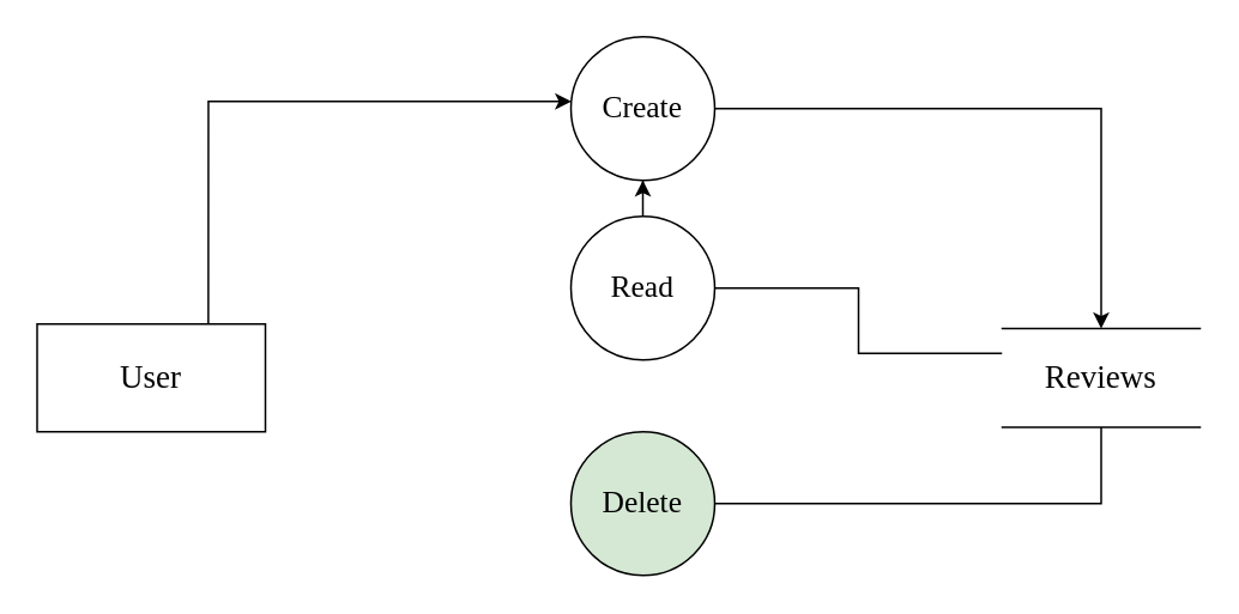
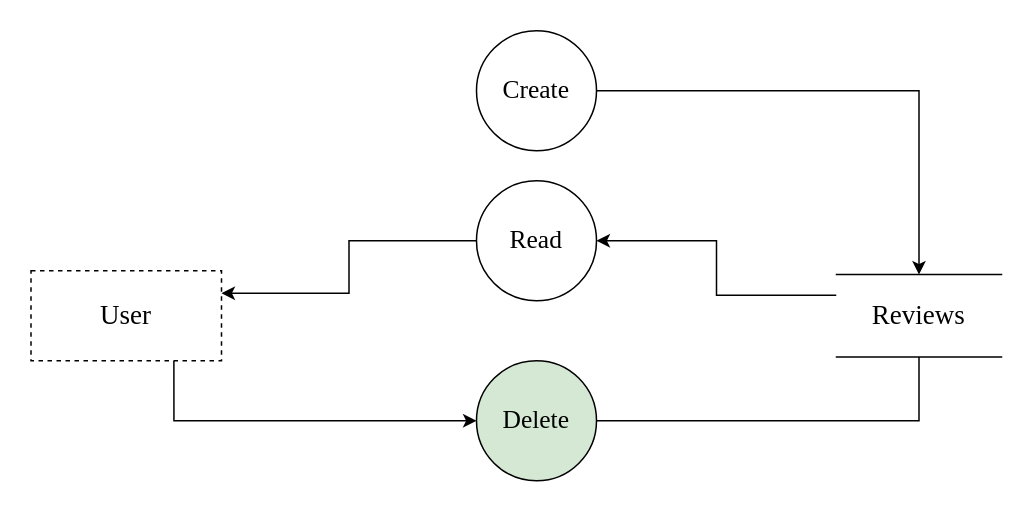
- <mxCell id="2" style="edgeStyle=orthogonalEdgeStyle;rounded=0;orthogonalLoop=1;jettySize=auto;html=1;exitX=0.75;exitY=0;exitDx=0;exitDy=0;endArrow=classic;endFill=1;fontFamily=Times New Roman;" edge="1" parent="1" source="4" target="10"><mxGeometry relative="1" as="geometry"><Array as="points"><mxPoint x="115" y="56" /></Array></mxGeometry></mxCell>
- <mxCell id="5" style="edgeStyle=orthogonalEdgeStyle;rounded=0;orthogonalLoop=1;jettySize=auto;html=1;fontFamily=Times New Roman;fontSize=14;endArrow=classic;endFill=1;elbow=vertical;" edge="1" parent="1" source="6" target="10"><mxGeometry relative="1" as="geometry" /></mxCell>
+ <mxCell id="5" style="edgeStyle=orthogonalEdgeStyle;rounded=0;orthogonalLoop=1;jettySize=auto;html=1;entryX=1;entryY=0.25;entryDx=0;entryDy=0;fontFamily=Times New Roman;fontSize=14;endArrow=classic;endFill=1;elbow=vertical;" edge="1" parent="1" source="6" target="4"><mxGeometry relative="1" as="geometry" /></mxCell>
- <mxCell id="7" style="edgeStyle=orthogonalEdgeStyle;rounded=0;orthogonalLoop=1;jettySize=auto;html=1;exitX=0;exitY=0.25;exitDx=0;exitDy=0;endArrow=none;endFill=1;fontFamily=Times New Roman;" edge="1" parent="1" source="8" target="6"><mxGeometry relative="1" as="geometry" /></mxCell>
+ <mxCell id="7" style="edgeStyle=orthogonalEdgeStyle;rounded=0;orthogonalLoop=1;jettySize=auto;html=1;exitX=0;exitY=0.25;exitDx=0;exitDy=0;endArrow=classic;endFill=1;fontFamily=Times New Roman;" edge="1" parent="1" source="8" target="6"><mxGeometry relative="1" as="geometry" /></mxCell>
- <mxCell id="4" value="&lt;font style=&quot;font-size: 18px&quot;&gt;User&lt;/font&gt;" style="rounded=0;whiteSpace=wrap;html=1;fontFamily=Times New Roman;" vertex="1" parent="1"><mxGeometry x="20" y="180" width="127" height="60" as="geometry" /></mxCell>
+ <mxCell id="4" value="&lt;font style=&quot;font-size: 18px&quot;&gt;User&lt;/font&gt;" style="rounded=0;whiteSpace=wrap;html=1;fontFamily=Times New Roman;dashed=1;" vertex="1" parent="1"><mxGeometry x="20" y="180" width="127" height="60" as="geometry" /></mxCell>
+ <mxCell id="3" style="edgeStyle=orthogonalEdgeStyle;rounded=0;orthogonalLoop=1;jettySize=auto;html=1;exitX=0.75;exitY=1;exitDx=0;exitDy=0;endArrow=classic;endFill=1;fontFamily=Times New Roman;" edge="1" parent="1" source="4" target="12"><mxGeometry relative="1" as="geometry"><Array as="points"><mxPoint x="115" y="280" /></Array></mxGeometry></mxCell>
